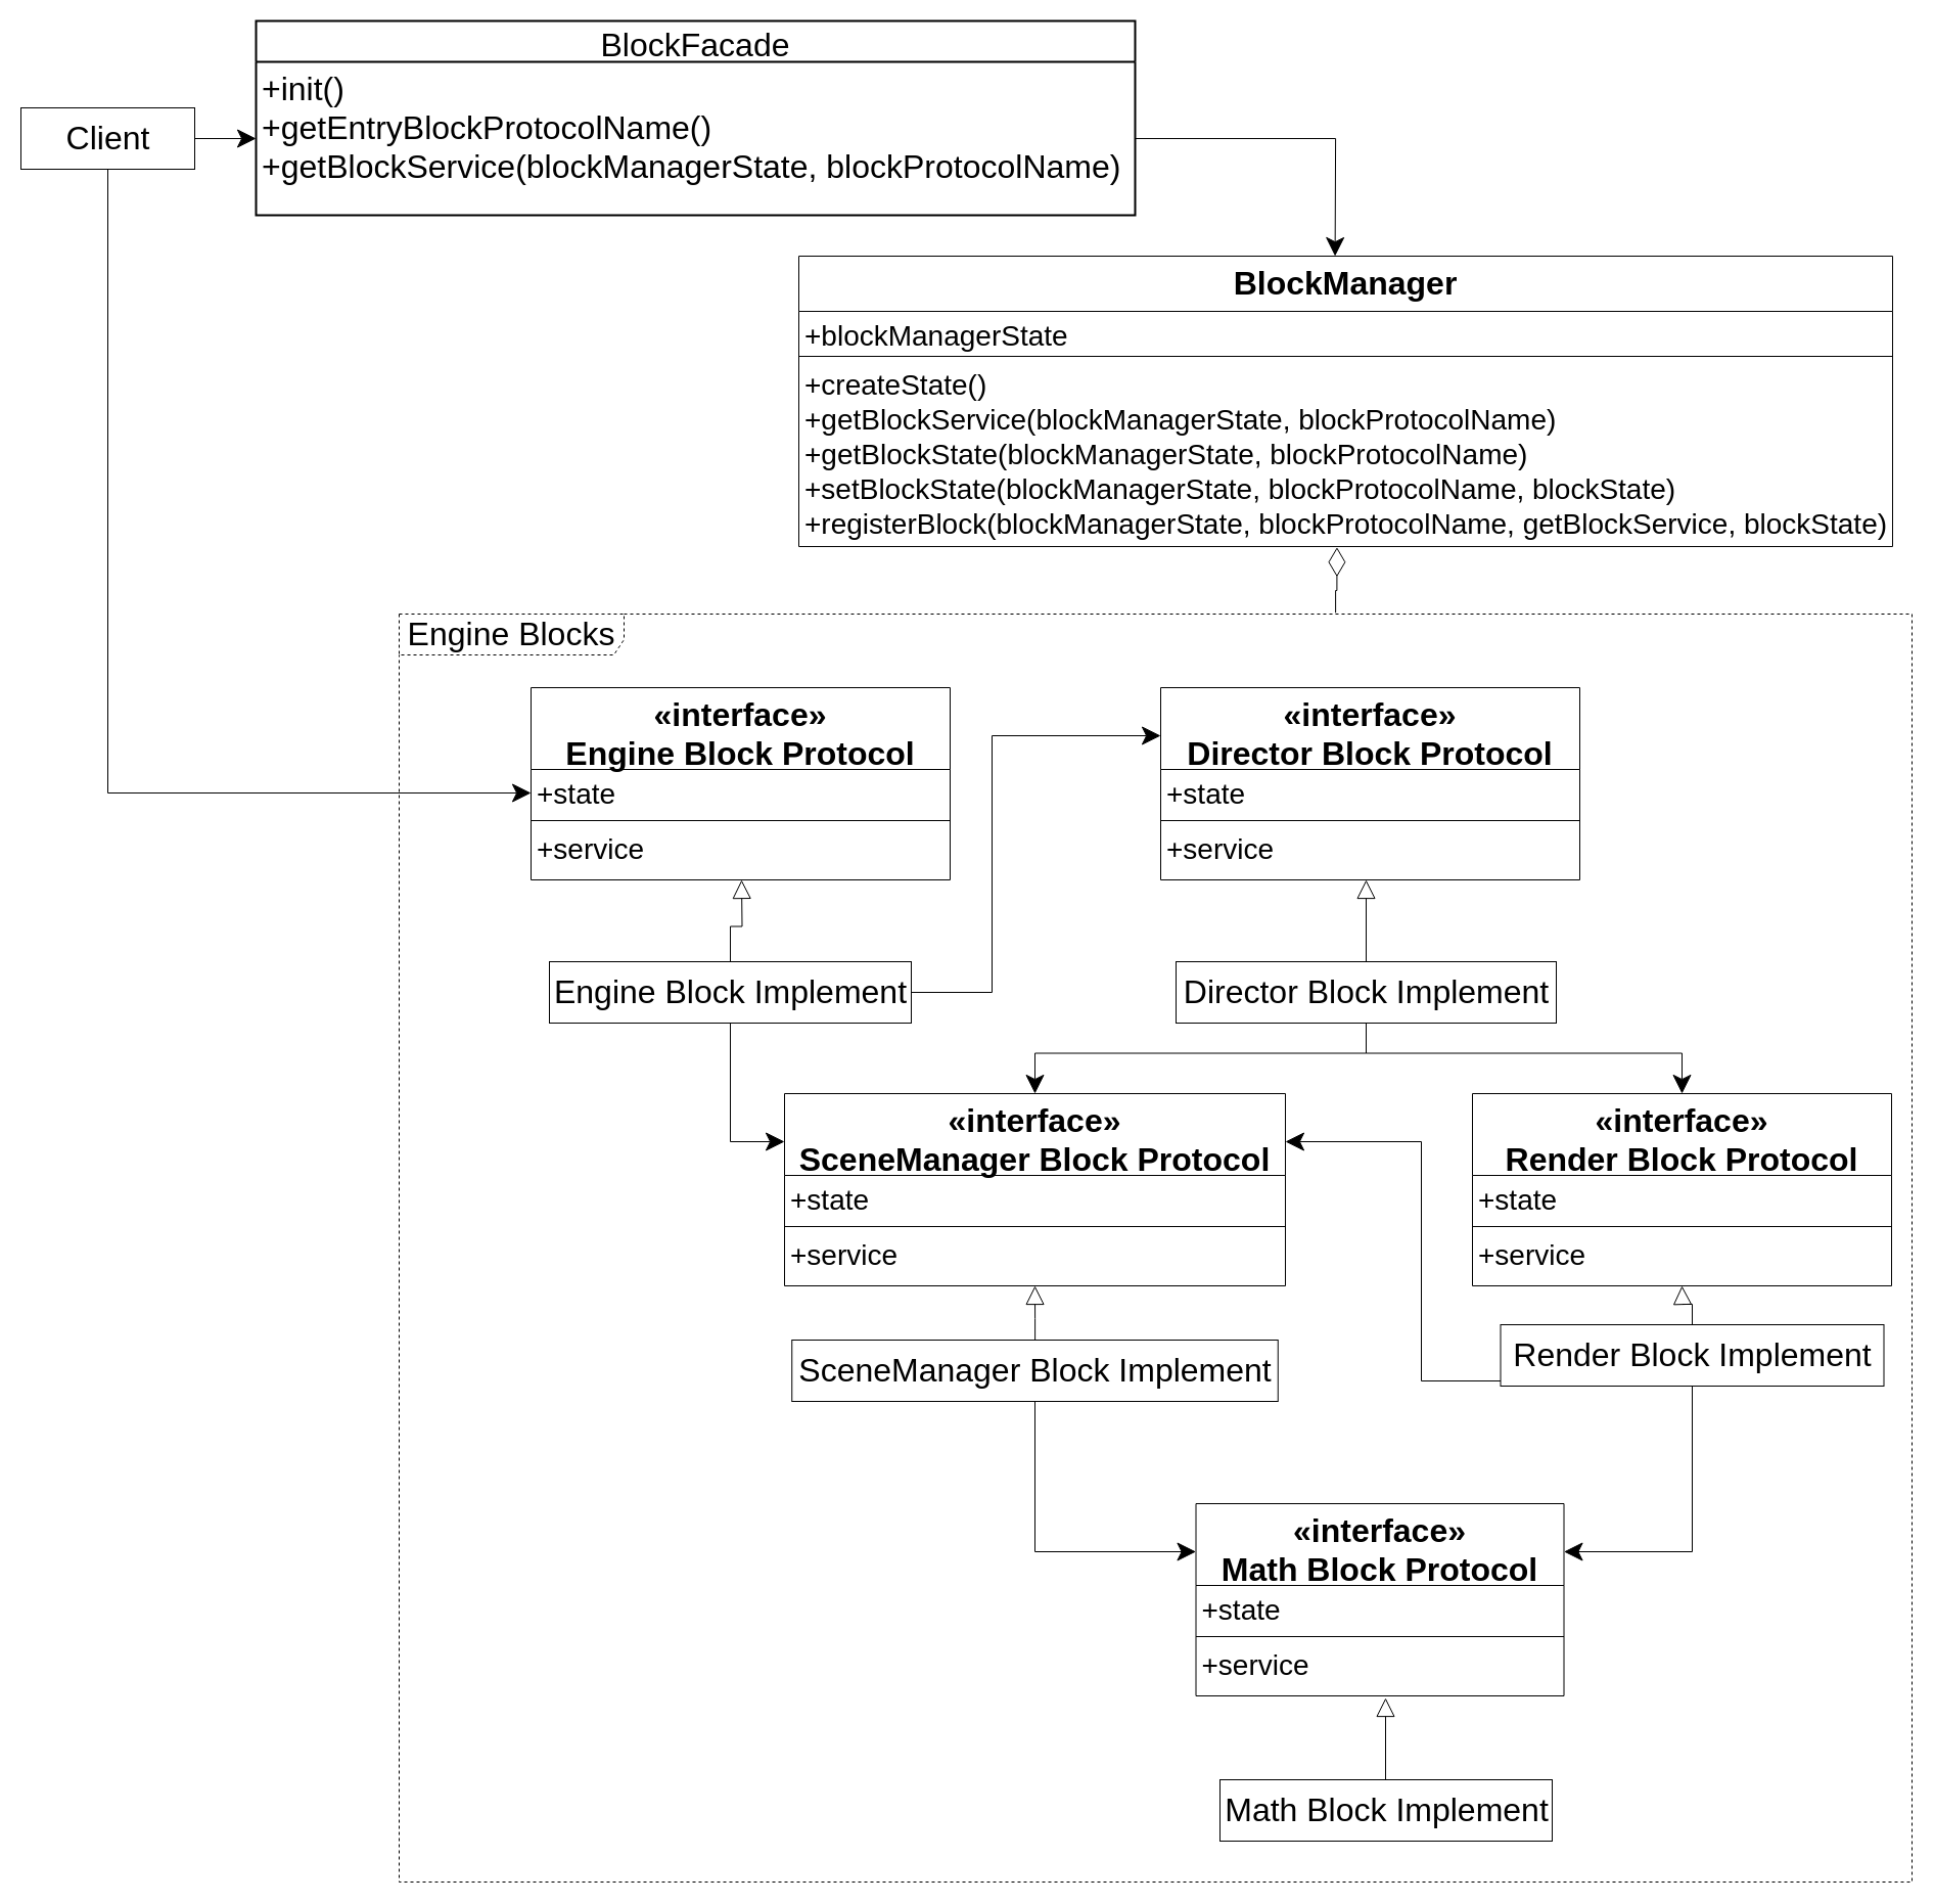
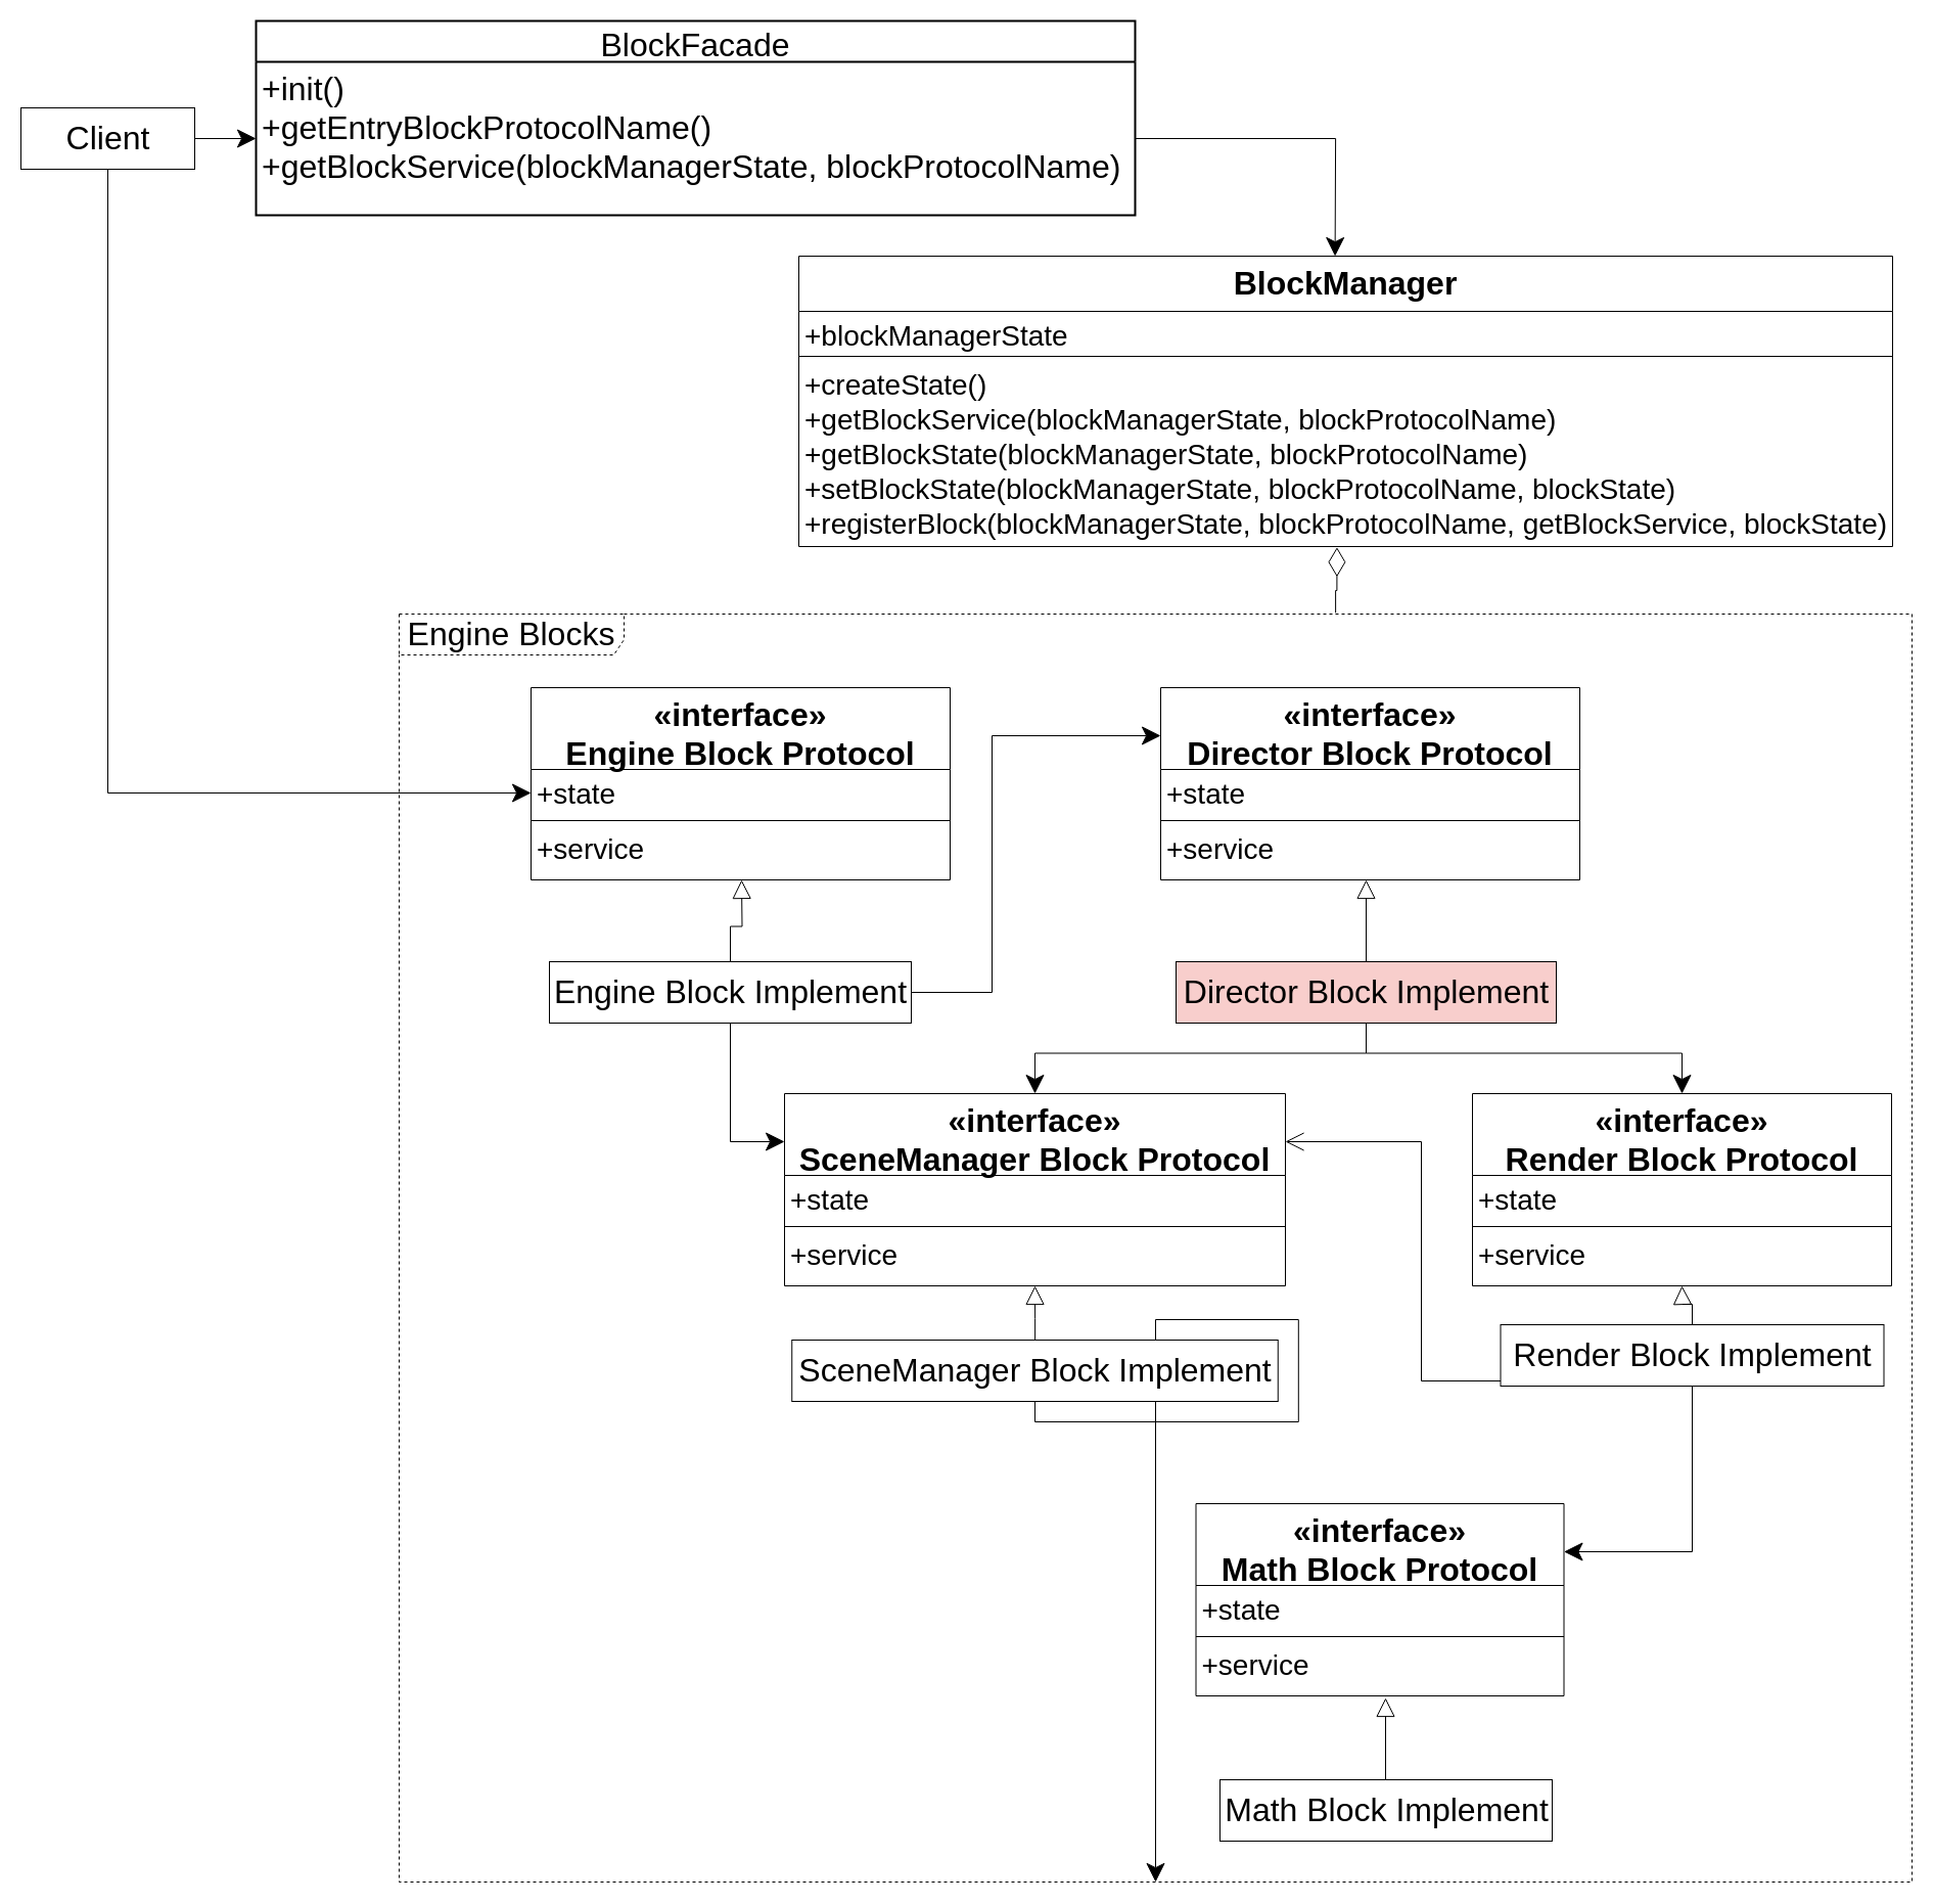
- <mxCell id="13" value="Director Block&amp;nbsp;Implement" style="html=1;fontSize=32;" parent="1" vertex="1"><mxGeometry x="1150" y="940" width="372" height="60" as="geometry" /></mxCell>
+ <mxCell id="13" value="Director Block&amp;nbsp;Implement" style="html=1;fontSize=32;fillColor=#f8cecc;" parent="1" vertex="1"><mxGeometry x="1150" y="940" width="372" height="60" as="geometry" /></mxCell>
- <mxCell id="18" style="edgeStyle=orthogonalEdgeStyle;rounded=0;orthogonalLoop=1;jettySize=auto;html=1;entryX=1;entryY=0.25;entryDx=0;entryDy=0;fontSize=32;endArrow=classic;endFill=1;endSize=16;startSize=16;" parent="1" source="20" target="35" edge="1"><mxGeometry relative="1" as="geometry"><mxPoint x="1267" y="1182" as="targetPoint" /><Array as="points"><mxPoint x="1390" y="1350" /><mxPoint x="1390" y="1116" /></Array></mxGeometry></mxCell>
+ <mxCell id="18" style="edgeStyle=orthogonalEdgeStyle;rounded=0;orthogonalLoop=1;jettySize=auto;html=1;entryX=1;entryY=0.25;entryDx=0;entryDy=0;fontSize=32;endArrow=open;endFill=1;endSize=16;startSize=16;" parent="1" source="20" target="35" edge="1"><mxGeometry relative="1" as="geometry"><mxPoint x="1267" y="1182" as="targetPoint" /><Array as="points"><mxPoint x="1390" y="1350" /><mxPoint x="1390" y="1116" /></Array></mxGeometry></mxCell>
- <mxCell id="15" style="edgeStyle=orthogonalEdgeStyle;rounded=0;orthogonalLoop=1;jettySize=auto;html=1;entryX=0;entryY=0.25;entryDx=0;entryDy=0;fontSize=32;endArrow=classic;endFill=1;exitX=0.5;exitY=1;exitDx=0;exitDy=0;endSize=16;startSize=16;" parent="1" source="16" target="43" edge="1"><mxGeometry relative="1" as="geometry"><mxPoint x="1170" y="1585" as="targetPoint" /></mxGeometry></mxCell>
+ <mxCell id="15" style="edgeStyle=orthogonalEdgeStyle;rounded=0;orthogonalLoop=1;jettySize=auto;html=1;fontSize=32;endArrow=classic;endFill=1;exitX=0.5;exitY=1;exitDx=0;exitDy=0;endSize=16;startSize=16;" parent="1" source="16" target="2" edge="1"><mxGeometry relative="1" as="geometry"><mxPoint x="1170" y="1585" as="targetPoint" /></mxGeometry></mxCell>
